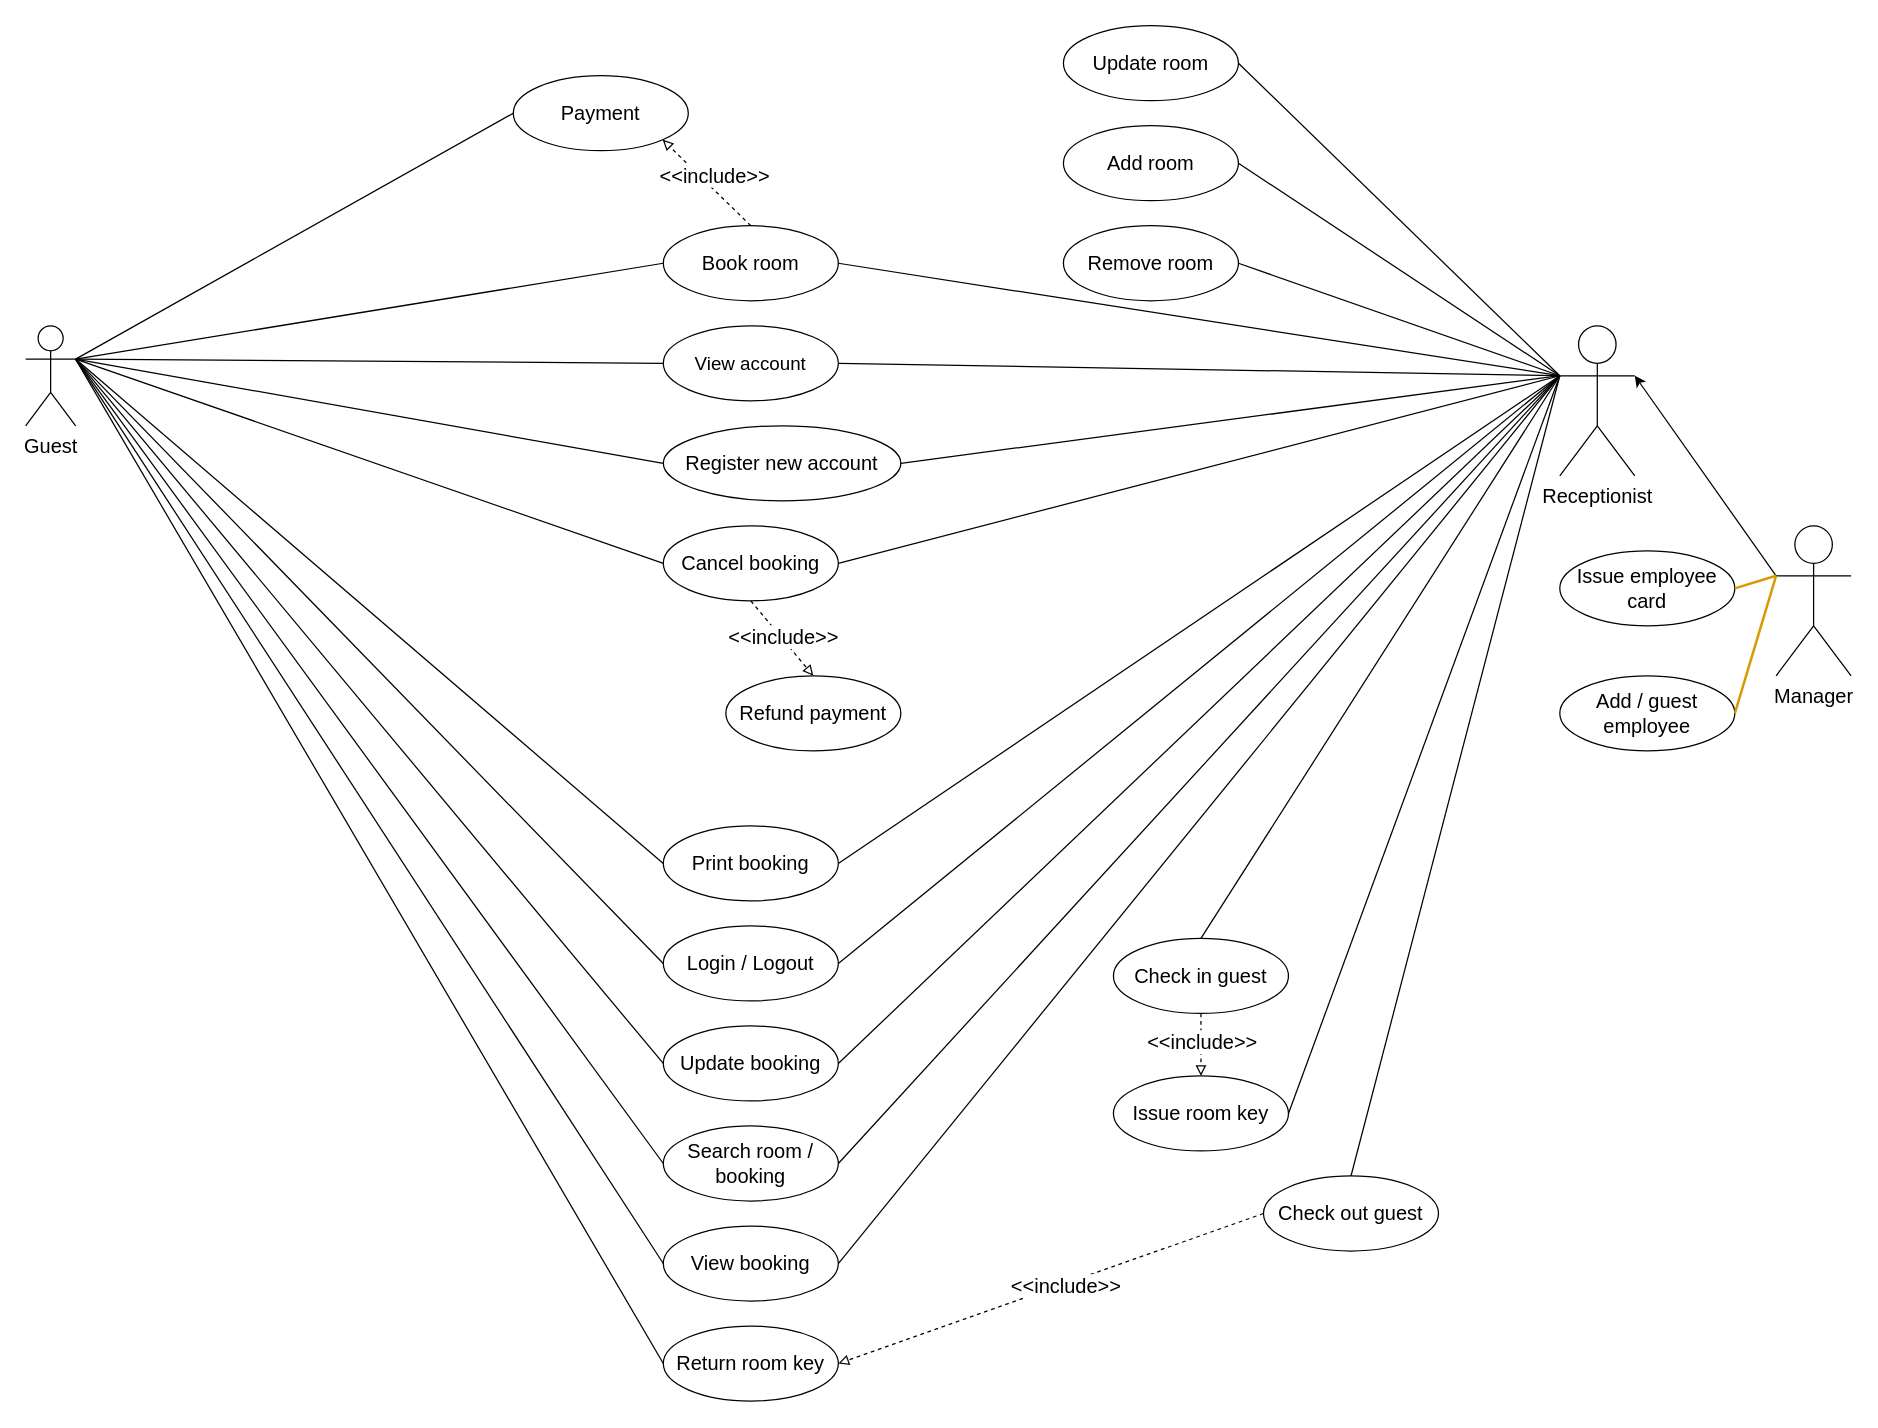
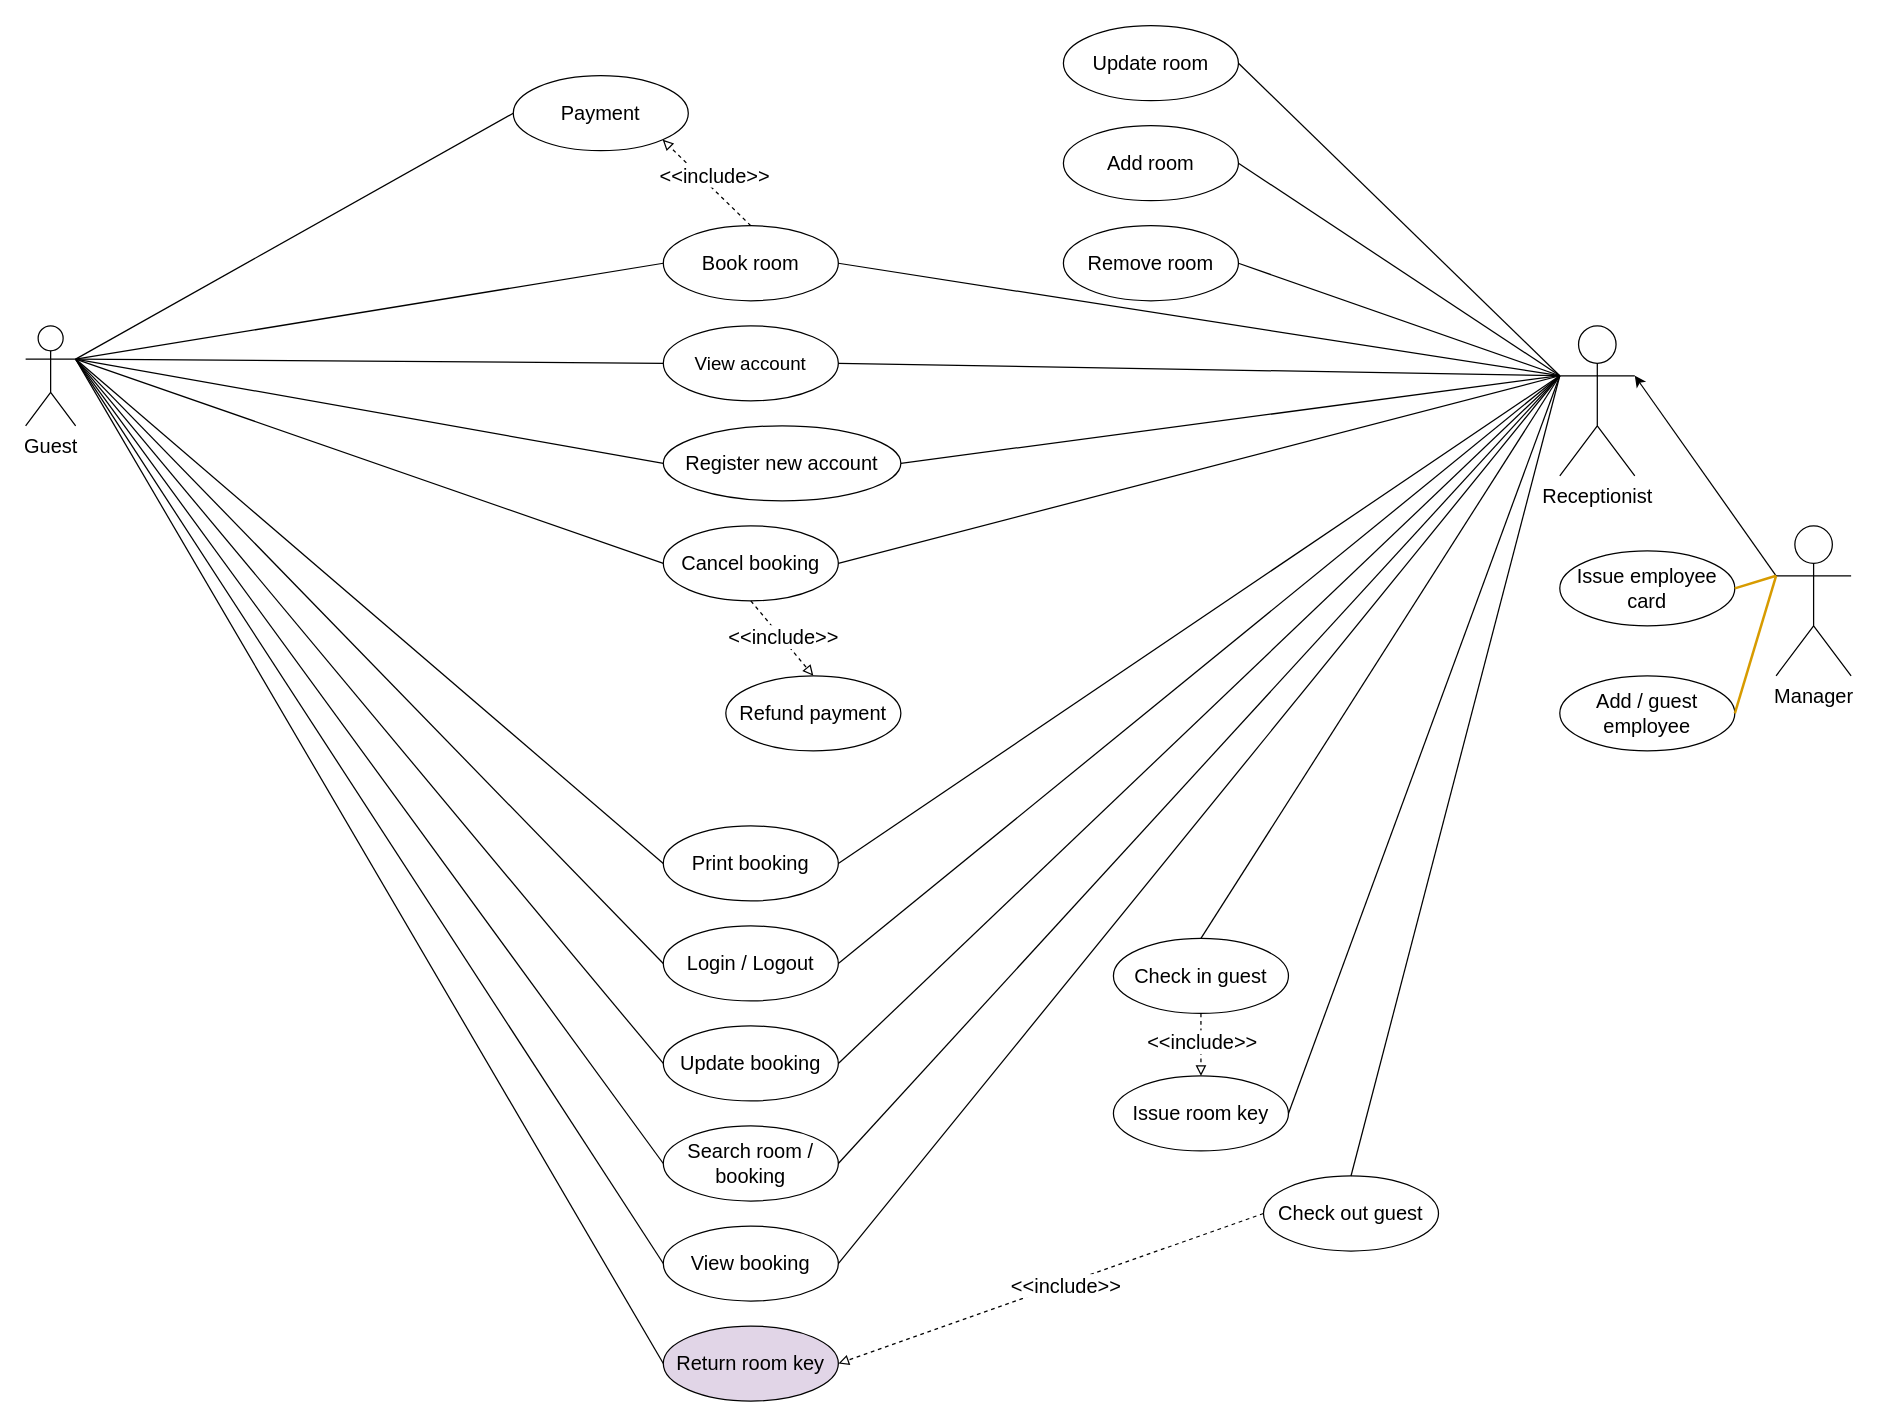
- <mxCell id="20" value="&lt;font style=&quot;font-size: 16px;&quot;&gt;Return room key&lt;/font&gt;" style="ellipse;whiteSpace=wrap;html=1;" parent="1" vertex="1"><mxGeometry x="530" y="1060" width="140" height="60" as="geometry" /></mxCell>
+ <mxCell id="20" value="&lt;font style=&quot;font-size: 16px;&quot;&gt;Return room key&lt;/font&gt;" style="ellipse;whiteSpace=wrap;html=1;fillColor=#e1d5e7;" parent="1" vertex="1"><mxGeometry x="530" y="1060" width="140" height="60" as="geometry" /></mxCell>
